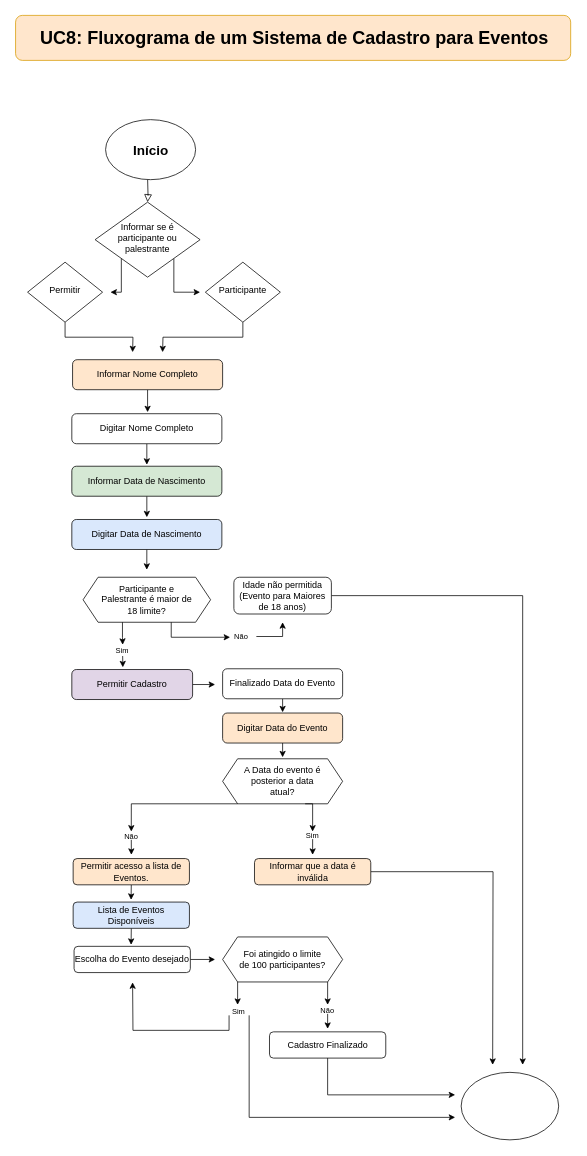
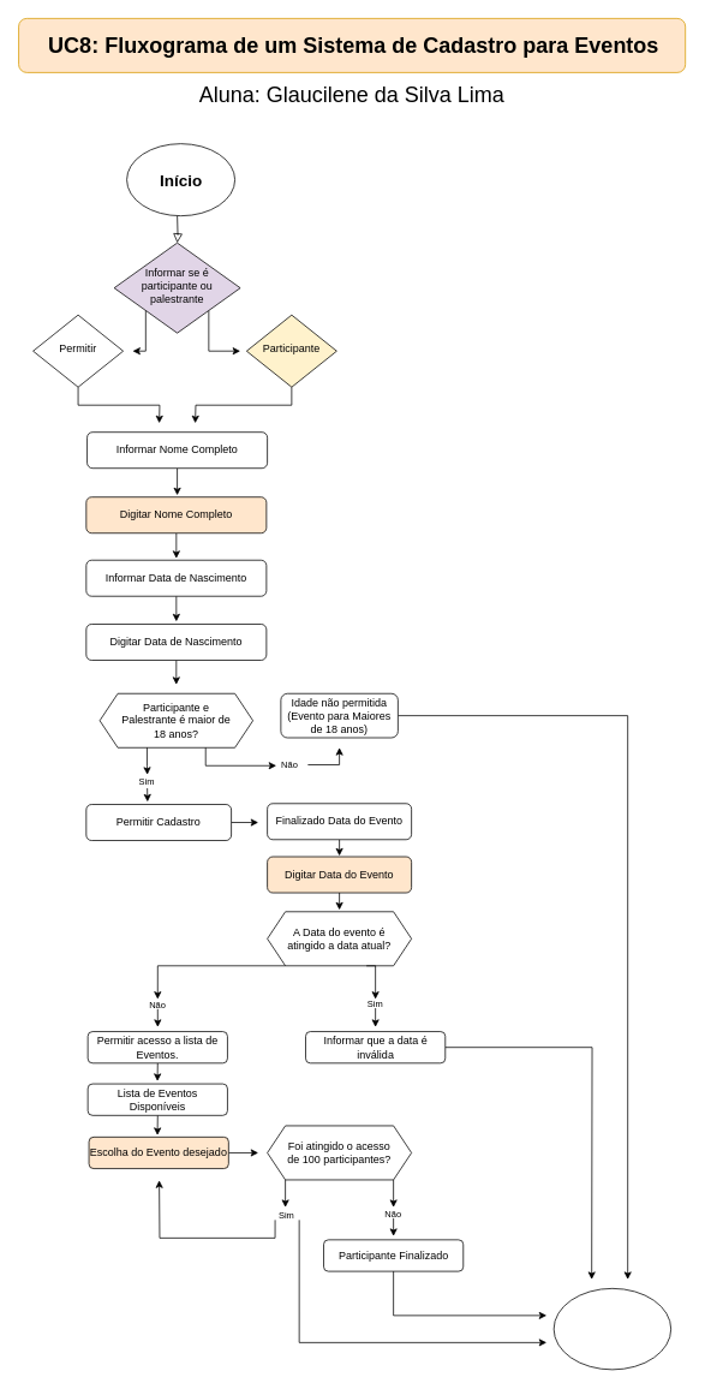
+ <mxCell id="66" value="Aluna: Glaucilene da Silva Lima" style="text;html=1;strokeColor=none;fillColor=none;align=center;verticalAlign=middle;whiteSpace=wrap;rounded=0;fontFamily=Helvetica;fontSize=24;" parent="1" vertex="1"><mxGeometry x="185" y="90" width="410" height="30" as="geometry" /></mxCell>
- <mxCell id="5" value="&lt;font style=&quot;vertical-align: inherit&quot;&gt;&lt;font style=&quot;vertical-align: inherit&quot;&gt;Informar se é participante ou palestrante&lt;/font&gt;&lt;/font&gt;" style="rhombus;whiteSpace=wrap;html=1;shadow=0;fontFamily=Helvetica;fontSize=12;align=center;strokeWidth=1;spacing=6;spacingTop=-4;" parent="1" vertex="1"><mxGeometry x="126" y="269" width="140" height="100" as="geometry" /></mxCell>
+ <mxCell id="5" value="&lt;font style=&quot;vertical-align: inherit&quot;&gt;&lt;font style=&quot;vertical-align: inherit&quot;&gt;Informar se é participante ou palestrante&lt;/font&gt;&lt;/font&gt;" style="rhombus;whiteSpace=wrap;html=1;shadow=0;fontFamily=Helvetica;fontSize=12;align=center;strokeWidth=1;spacing=6;spacingTop=-4;fillColor=#e1d5e7;" parent="1" vertex="1"><mxGeometry x="126" y="269" width="140" height="100" as="geometry" /></mxCell>
- <mxCell id="11" value="&lt;font style=&quot;vertical-align: inherit&quot;&gt;&lt;font style=&quot;vertical-align: inherit&quot;&gt;Participante&lt;/font&gt;&lt;/font&gt;" style="rhombus;whiteSpace=wrap;html=1;shadow=0;fontFamily=Helvetica;fontSize=12;align=center;strokeWidth=1;spacing=6;spacingTop=-4;" parent="1" vertex="1"><mxGeometry x="273" y="349" width="100" height="80" as="geometry" /></mxCell>
+ <mxCell id="11" value="&lt;font style=&quot;vertical-align: inherit&quot;&gt;&lt;font style=&quot;vertical-align: inherit&quot;&gt;Participante&lt;/font&gt;&lt;/font&gt;" style="rhombus;whiteSpace=wrap;html=1;shadow=0;fontFamily=Helvetica;fontSize=12;align=center;strokeWidth=1;spacing=6;spacingTop=-4;fillColor=#fff2cc;" parent="1" vertex="1"><mxGeometry x="273" y="349" width="100" height="80" as="geometry" /></mxCell>
- <mxCell id="9" value="&lt;font style=&quot;vertical-align: inherit&quot;&gt;&lt;font style=&quot;vertical-align: inherit&quot;&gt;Informar Nome Completo&lt;br&gt;&lt;/font&gt;&lt;/font&gt;" style="rounded=1;whiteSpace=wrap;html=1;fontSize=12;glass=0;strokeWidth=1;shadow=0;fillColor=#ffe6cc;" parent="1" vertex="1"><mxGeometry x="96" y="479" width="200" height="40" as="geometry" /></mxCell>
+ <mxCell id="9" value="&lt;font style=&quot;vertical-align: inherit&quot;&gt;&lt;font style=&quot;vertical-align: inherit&quot;&gt;Informar Nome Completo&lt;br&gt;&lt;/font&gt;&lt;/font&gt;" style="rounded=1;whiteSpace=wrap;html=1;fontSize=12;glass=0;strokeWidth=1;shadow=0;" parent="1" vertex="1"><mxGeometry x="96" y="479" width="200" height="40" as="geometry" /></mxCell>
- <mxCell id="13" value="&lt;font style=&quot;vertical-align: inherit&quot;&gt;&lt;font style=&quot;vertical-align: inherit&quot;&gt;&lt;font style=&quot;vertical-align: inherit&quot;&gt;&lt;font style=&quot;vertical-align: inherit&quot;&gt;Digitar Nome Completo&lt;/font&gt;&lt;/font&gt;&lt;br&gt;&lt;/font&gt;&lt;/font&gt;" style="rounded=1;whiteSpace=wrap;html=1;fontSize=12;glass=0;strokeWidth=1;shadow=0;" parent="1" vertex="1"><mxGeometry x="95" y="551" width="200" height="40" as="geometry" /></mxCell>
+ <mxCell id="13" value="&lt;font style=&quot;vertical-align: inherit&quot;&gt;&lt;font style=&quot;vertical-align: inherit&quot;&gt;&lt;font style=&quot;vertical-align: inherit&quot;&gt;&lt;font style=&quot;vertical-align: inherit&quot;&gt;Digitar Nome Completo&lt;/font&gt;&lt;/font&gt;&lt;br&gt;&lt;/font&gt;&lt;/font&gt;" style="rounded=1;whiteSpace=wrap;html=1;fontSize=12;glass=0;strokeWidth=1;shadow=0;fillColor=#ffe6cc;" parent="1" vertex="1"><mxGeometry x="95" y="551" width="200" height="40" as="geometry" /></mxCell>
- <mxCell id="15" value="&lt;font style=&quot;vertical-align: inherit&quot;&gt;&lt;font style=&quot;vertical-align: inherit&quot;&gt;&lt;font style=&quot;vertical-align: inherit&quot;&gt;&lt;font style=&quot;vertical-align: inherit&quot;&gt;&lt;font style=&quot;vertical-align: inherit&quot;&gt;&lt;font style=&quot;vertical-align: inherit&quot;&gt;Informar Data de Nascimento&lt;/font&gt;&lt;/font&gt;&lt;/font&gt;&lt;/font&gt;&lt;br&gt;&lt;/font&gt;&lt;/font&gt;" style="rounded=1;whiteSpace=wrap;html=1;fontSize=12;glass=0;strokeWidth=1;shadow=0;fillColor=#d5e8d4;" parent="1" vertex="1"><mxGeometry x="95" y="621" width="200" height="40" as="geometry" /></mxCell>
+ <mxCell id="15" value="&lt;font style=&quot;vertical-align: inherit&quot;&gt;&lt;font style=&quot;vertical-align: inherit&quot;&gt;&lt;font style=&quot;vertical-align: inherit&quot;&gt;&lt;font style=&quot;vertical-align: inherit&quot;&gt;&lt;font style=&quot;vertical-align: inherit&quot;&gt;&lt;font style=&quot;vertical-align: inherit&quot;&gt;Informar Data de Nascimento&lt;/font&gt;&lt;/font&gt;&lt;/font&gt;&lt;/font&gt;&lt;br&gt;&lt;/font&gt;&lt;/font&gt;" style="rounded=1;whiteSpace=wrap;html=1;fontSize=12;glass=0;strokeWidth=1;shadow=0;" parent="1" vertex="1"><mxGeometry x="95" y="621" width="200" height="40" as="geometry" /></mxCell>
- <mxCell id="17" value="&lt;font style=&quot;vertical-align: inherit&quot;&gt;&lt;font style=&quot;vertical-align: inherit&quot;&gt;&lt;font style=&quot;vertical-align: inherit&quot;&gt;&lt;font style=&quot;vertical-align: inherit&quot;&gt;&lt;font style=&quot;vertical-align: inherit&quot;&gt;&lt;font style=&quot;vertical-align: inherit&quot;&gt;&lt;font style=&quot;vertical-align: inherit&quot;&gt;&lt;font style=&quot;vertical-align: inherit&quot;&gt;&lt;font style=&quot;vertical-align: inherit&quot;&gt;&lt;font style=&quot;vertical-align: inherit&quot;&gt;Digitar Data de Nascimento&lt;/font&gt;&lt;/font&gt;&lt;/font&gt;&lt;/font&gt;&lt;/font&gt;&lt;/font&gt;&lt;/font&gt;&lt;/font&gt;&lt;br&gt;&lt;/font&gt;&lt;/font&gt;" style="rounded=1;whiteSpace=wrap;html=1;fontSize=12;glass=0;strokeWidth=1;shadow=0;fillColor=#dae8fc;" parent="1" vertex="1"><mxGeometry x="95" y="692" width="200" height="40" as="geometry" /></mxCell>
+ <mxCell id="17" value="&lt;font style=&quot;vertical-align: inherit&quot;&gt;&lt;font style=&quot;vertical-align: inherit&quot;&gt;&lt;font style=&quot;vertical-align: inherit&quot;&gt;&lt;font style=&quot;vertical-align: inherit&quot;&gt;&lt;font style=&quot;vertical-align: inherit&quot;&gt;&lt;font style=&quot;vertical-align: inherit&quot;&gt;&lt;font style=&quot;vertical-align: inherit&quot;&gt;&lt;font style=&quot;vertical-align: inherit&quot;&gt;&lt;font style=&quot;vertical-align: inherit&quot;&gt;&lt;font style=&quot;vertical-align: inherit&quot;&gt;Digitar Data de Nascimento&lt;/font&gt;&lt;/font&gt;&lt;/font&gt;&lt;/font&gt;&lt;/font&gt;&lt;/font&gt;&lt;/font&gt;&lt;/font&gt;&lt;br&gt;&lt;/font&gt;&lt;/font&gt;" style="rounded=1;whiteSpace=wrap;html=1;fontSize=12;glass=0;strokeWidth=1;shadow=0;" parent="1" vertex="1"><mxGeometry x="95" y="692" width="200" height="40" as="geometry" /></mxCell>
- <mxCell id="21" value="&lt;font style=&quot;vertical-align: inherit&quot;&gt;&lt;font style=&quot;vertical-align: inherit&quot;&gt;&lt;font style=&quot;vertical-align: inherit&quot;&gt;&lt;font style=&quot;vertical-align: inherit&quot;&gt;Participante e Palestrante é maior de 18 limite?&lt;/font&gt;&lt;/font&gt;&lt;/font&gt;&lt;/font&gt;" style="text;html=1;strokeColor=none;fillColor=none;align=center;verticalAlign=middle;whiteSpace=wrap;rounded=0;" parent="1" vertex="1"><mxGeometry x="130" y="769" width="130" height="60" as="geometry" /></mxCell>
+ <mxCell id="21" value="&lt;font style=&quot;vertical-align: inherit&quot;&gt;&lt;font style=&quot;vertical-align: inherit&quot;&gt;&lt;font style=&quot;vertical-align: inherit&quot;&gt;&lt;font style=&quot;vertical-align: inherit&quot;&gt;Participante e Palestrante é maior de 18 anos?&lt;/font&gt;&lt;/font&gt;&lt;/font&gt;&lt;/font&gt;" style="text;html=1;strokeColor=none;fillColor=none;align=center;verticalAlign=middle;whiteSpace=wrap;rounded=0;" parent="1" vertex="1"><mxGeometry x="130" y="769" width="130" height="60" as="geometry" /></mxCell>
- <mxCell id="29" value="&lt;font style=&quot;vertical-align: inherit&quot;&gt;&lt;font style=&quot;vertical-align: inherit&quot;&gt;&lt;font style=&quot;vertical-align: inherit&quot;&gt;&lt;font style=&quot;vertical-align: inherit&quot;&gt;&lt;font style=&quot;vertical-align: inherit&quot;&gt;&lt;font style=&quot;vertical-align: inherit&quot;&gt;&lt;font style=&quot;vertical-align: inherit&quot;&gt;&lt;font style=&quot;vertical-align: inherit&quot;&gt;&lt;font style=&quot;vertical-align: inherit&quot;&gt;&lt;font style=&quot;vertical-align: inherit&quot;&gt;&lt;font style=&quot;vertical-align: inherit&quot;&gt;&lt;font style=&quot;vertical-align: inherit&quot;&gt;Permitir Cadastro&lt;/font&gt;&lt;/font&gt;&lt;/font&gt;&lt;/font&gt;&lt;/font&gt;&lt;/font&gt;&lt;/font&gt;&lt;/font&gt;&lt;/font&gt;&lt;/font&gt;&lt;br&gt;&lt;/font&gt;&lt;/font&gt;" style="rounded=1;whiteSpace=wrap;html=1;fontSize=12;glass=0;strokeWidth=1;shadow=0;fillColor=#e1d5e7;" parent="1" vertex="1"><mxGeometry x="95" y="892" width="161" height="40" as="geometry" /></mxCell>
+ <mxCell id="29" value="&lt;font style=&quot;vertical-align: inherit&quot;&gt;&lt;font style=&quot;vertical-align: inherit&quot;&gt;&lt;font style=&quot;vertical-align: inherit&quot;&gt;&lt;font style=&quot;vertical-align: inherit&quot;&gt;&lt;font style=&quot;vertical-align: inherit&quot;&gt;&lt;font style=&quot;vertical-align: inherit&quot;&gt;&lt;font style=&quot;vertical-align: inherit&quot;&gt;&lt;font style=&quot;vertical-align: inherit&quot;&gt;&lt;font style=&quot;vertical-align: inherit&quot;&gt;&lt;font style=&quot;vertical-align: inherit&quot;&gt;&lt;font style=&quot;vertical-align: inherit&quot;&gt;&lt;font style=&quot;vertical-align: inherit&quot;&gt;Permitir Cadastro&lt;/font&gt;&lt;/font&gt;&lt;/font&gt;&lt;/font&gt;&lt;/font&gt;&lt;/font&gt;&lt;/font&gt;&lt;/font&gt;&lt;/font&gt;&lt;/font&gt;&lt;br&gt;&lt;/font&gt;&lt;/font&gt;" style="rounded=1;whiteSpace=wrap;html=1;fontSize=12;glass=0;strokeWidth=1;shadow=0;" parent="1" vertex="1"><mxGeometry x="95" y="892" width="161" height="40" as="geometry" /></mxCell>
- <mxCell id="37" value="&lt;font style=&quot;font-size: 12px&quot;&gt;&lt;font style=&quot;vertical-align: inherit&quot;&gt;&lt;font style=&quot;vertical-align: inherit&quot;&gt;&lt;font style=&quot;vertical-align: inherit&quot;&gt;&lt;font style=&quot;vertical-align: inherit&quot;&gt;A Data do evento é posterior a data atual?&lt;/font&gt;&lt;/font&gt;&lt;/font&gt;&lt;/font&gt;&lt;/font&gt;" style="text;html=1;strokeColor=none;fillColor=none;align=center;verticalAlign=middle;whiteSpace=wrap;rounded=0;fontSize=10;" parent="1" vertex="1"><mxGeometry x="316" y="1011" width="120" height="60" as="geometry" /></mxCell>
+ <mxCell id="37" value="&lt;font style=&quot;font-size: 12px&quot;&gt;&lt;font style=&quot;vertical-align: inherit&quot;&gt;&lt;font style=&quot;vertical-align: inherit&quot;&gt;&lt;font style=&quot;vertical-align: inherit&quot;&gt;&lt;font style=&quot;vertical-align: inherit&quot;&gt;A Data do evento é atingido a data atual?&lt;/font&gt;&lt;/font&gt;&lt;/font&gt;&lt;/font&gt;&lt;/font&gt;" style="text;html=1;strokeColor=none;fillColor=none;align=center;verticalAlign=middle;whiteSpace=wrap;rounded=0;fontSize=10;" parent="1" vertex="1"><mxGeometry x="316" y="1011" width="120" height="60" as="geometry" /></mxCell>
- <mxCell id="43" value="Permitir acesso a lista de Eventos." style="rounded=1;whiteSpace=wrap;html=1;fontSize=12;glass=0;strokeWidth=1;shadow=0;fillColor=#ffe6cc;" parent="1" vertex="1"><mxGeometry x="96.76" y="1144" width="155" height="35" as="geometry" /></mxCell>
+ <mxCell id="43" value="Permitir acesso a lista de Eventos." style="rounded=1;whiteSpace=wrap;html=1;fontSize=12;glass=0;strokeWidth=1;shadow=0;" parent="1" vertex="1"><mxGeometry x="96.76" y="1144" width="155" height="35" as="geometry" /></mxCell>
- <mxCell id="45" value="Informar que a data é inválida" style="rounded=1;whiteSpace=wrap;html=1;fontSize=12;glass=0;strokeWidth=1;shadow=0;fillColor=#ffe6cc;" parent="1" vertex="1"><mxGeometry x="338.5" y="1144" width="155" height="35" as="geometry" /></mxCell>
+ <mxCell id="45" value="Informar que a data é inválida" style="rounded=1;whiteSpace=wrap;html=1;fontSize=12;glass=0;strokeWidth=1;shadow=0;" parent="1" vertex="1"><mxGeometry x="338.5" y="1144" width="155" height="35" as="geometry" /></mxCell>
- <mxCell id="47" value="Lista de Eventos Disponíveis" style="rounded=1;whiteSpace=wrap;html=1;fontSize=12;glass=0;strokeWidth=1;shadow=0;fillColor=#dae8fc;" parent="1" vertex="1"><mxGeometry x="96.76" y="1202" width="155" height="35" as="geometry" /></mxCell>
+ <mxCell id="47" value="Lista de Eventos Disponíveis" style="rounded=1;whiteSpace=wrap;html=1;fontSize=12;glass=0;strokeWidth=1;shadow=0;" parent="1" vertex="1"><mxGeometry x="96.76" y="1202" width="155" height="35" as="geometry" /></mxCell>
- <mxCell id="49" value="Escolha do Evento desejado" style="rounded=1;whiteSpace=wrap;html=1;fontSize=12;glass=0;strokeWidth=1;shadow=0;" parent="1" vertex="1"><mxGeometry x="98" y="1261" width="155" height="35" as="geometry" /></mxCell>
+ <mxCell id="49" value="Escolha do Evento desejado" style="rounded=1;whiteSpace=wrap;html=1;fontSize=12;glass=0;strokeWidth=1;shadow=0;fillColor=#ffe6cc;" parent="1" vertex="1"><mxGeometry x="98" y="1261" width="155" height="35" as="geometry" /></mxCell>
- <mxCell id="53" value="&lt;span style=&quot;font-size: 12px&quot;&gt;Foi atingido o limite de 100 participantes?&lt;/span&gt;" style="text;html=1;strokeColor=none;fillColor=none;align=center;verticalAlign=middle;whiteSpace=wrap;rounded=0;fontSize=10;" parent="1" vertex="1"><mxGeometry x="316" y="1248.5" width="120" height="60" as="geometry" /></mxCell>
+ <mxCell id="53" value="&lt;span style=&quot;font-size: 12px&quot;&gt;Foi atingido o acesso de 100 participantes?&lt;/span&gt;" style="text;html=1;strokeColor=none;fillColor=none;align=center;verticalAlign=middle;whiteSpace=wrap;rounded=0;fontSize=10;" parent="1" vertex="1"><mxGeometry x="316" y="1248.5" width="120" height="60" as="geometry" /></mxCell>
- <mxCell id="63" value="Cadastro Finalizado" style="rounded=1;whiteSpace=wrap;html=1;fontSize=12;glass=0;strokeWidth=1;shadow=0;" parent="1" vertex="1"><mxGeometry x="358.5" y="1375" width="155" height="35" as="geometry" /></mxCell>
+ <mxCell id="63" value="Participante Finalizado" style="rounded=1;whiteSpace=wrap;html=1;fontSize=12;glass=0;strokeWidth=1;shadow=0;" parent="1" vertex="1"><mxGeometry x="358.5" y="1375" width="155" height="35" as="geometry" /></mxCell>
